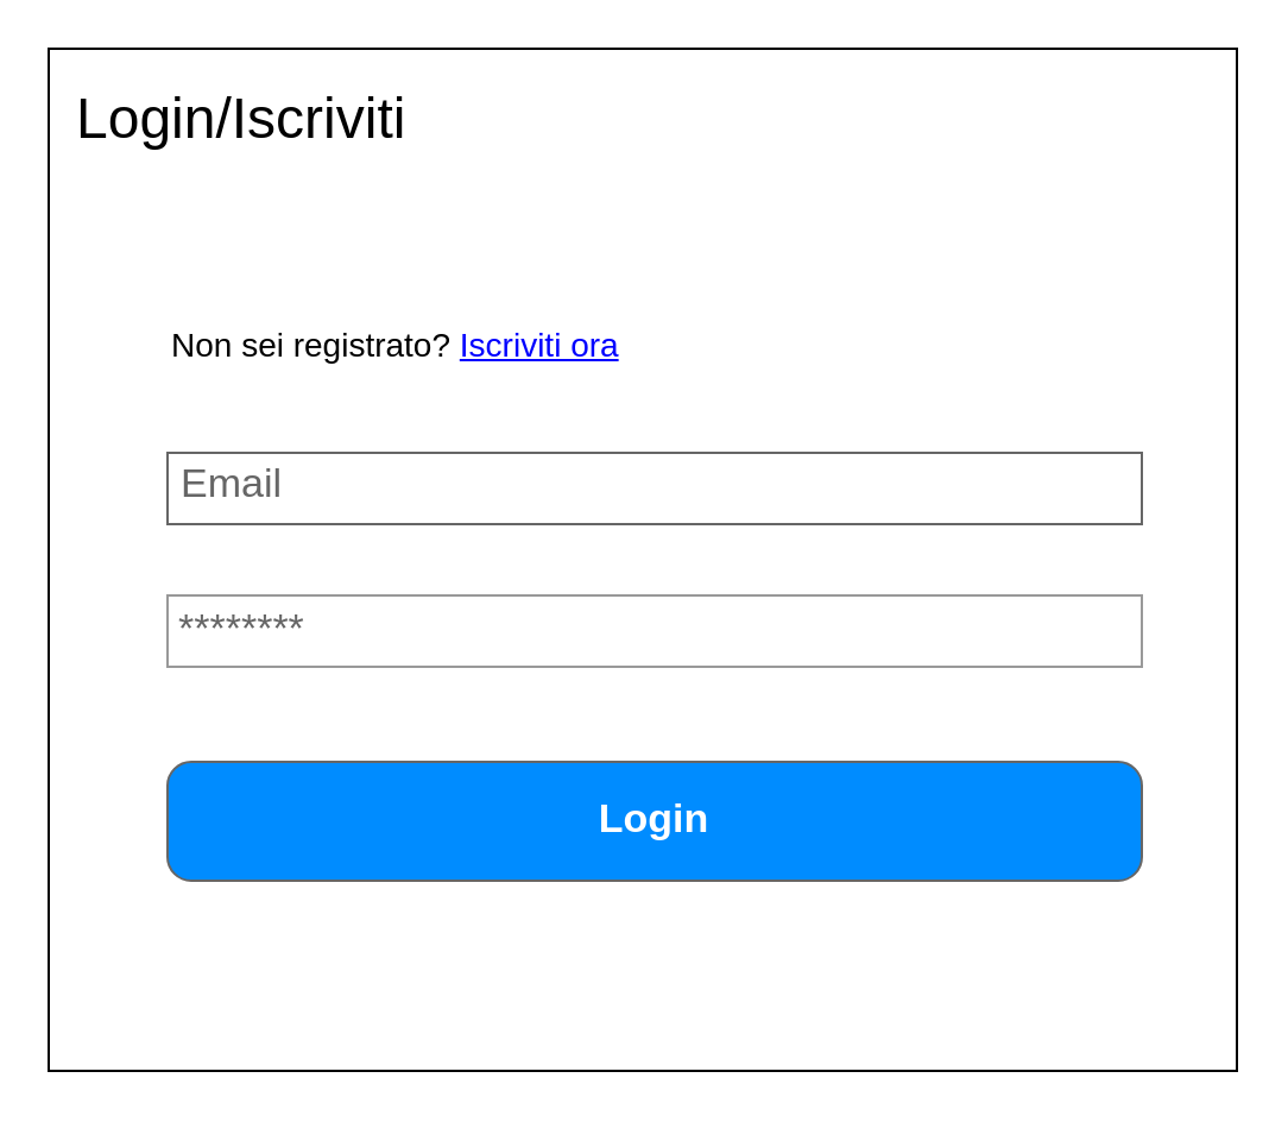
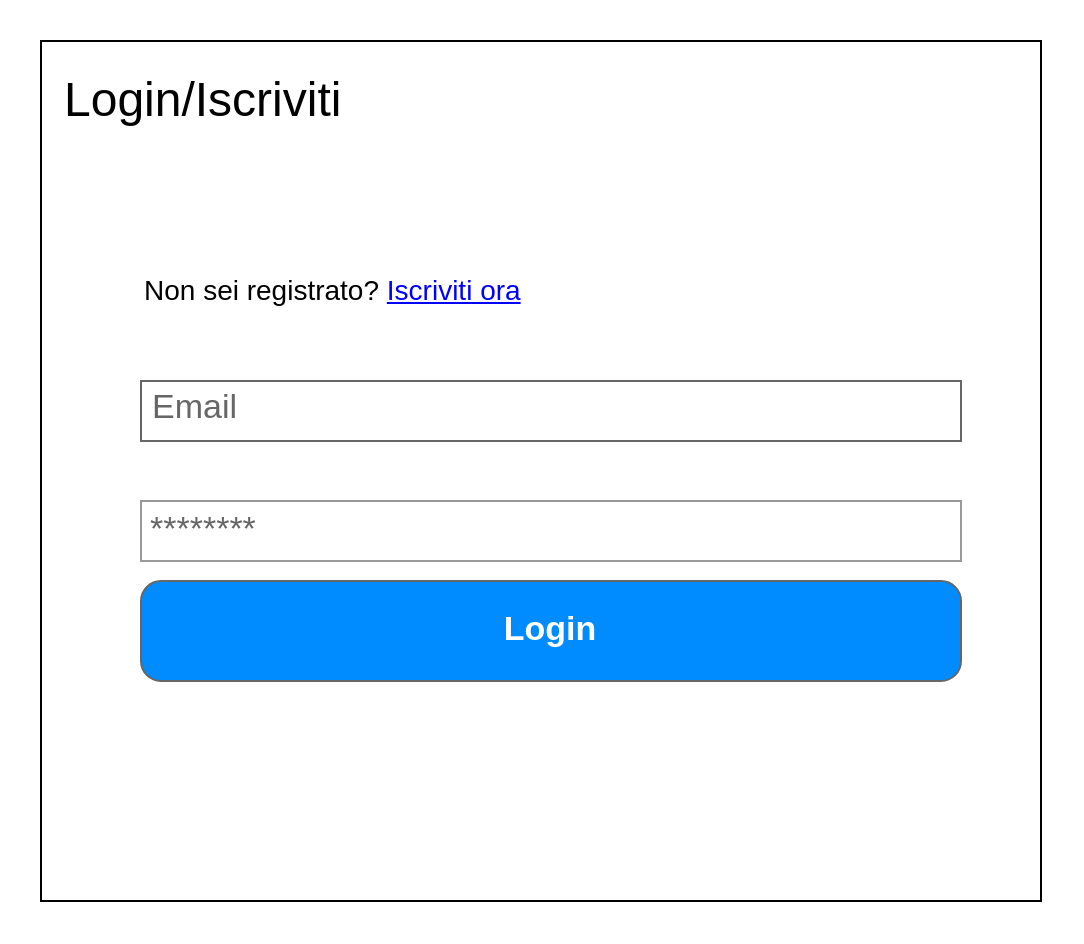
- <mxCell id="3" value="Login" style="strokeWidth=1;shadow=0;dashed=0;align=center;html=1;shape=mxgraph.mockup.buttons.button;strokeColor=#666666;fontColor=#ffffff;mainText=;buttonStyle=round;fontSize=17;fontStyle=1;fillColor=#008cff;whiteSpace=wrap;" vertex="1" parent="1"><mxGeometry x="70" y="320" width="410" height="50" as="geometry" /></mxCell>
+ <mxCell id="3" value="Login" style="strokeWidth=1;shadow=0;dashed=0;align=center;html=1;shape=mxgraph.mockup.buttons.button;strokeColor=#666666;fontColor=#ffffff;mainText=;buttonStyle=round;fontSize=17;fontStyle=1;fillColor=#008cff;whiteSpace=wrap;" vertex="1" parent="1"><mxGeometry x="70" y="290" width="410" height="50" as="geometry" /></mxCell>
